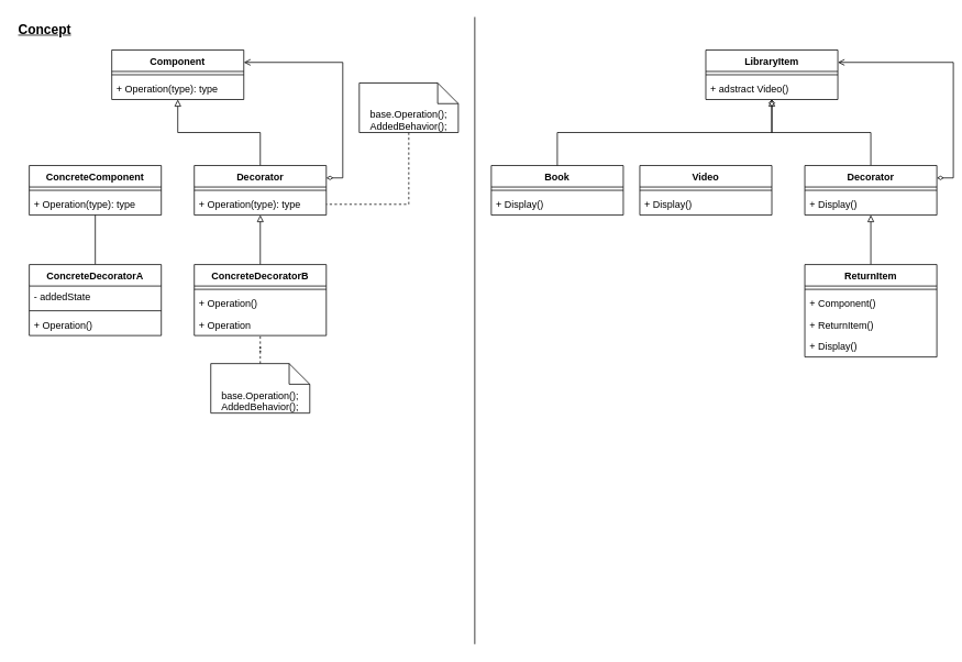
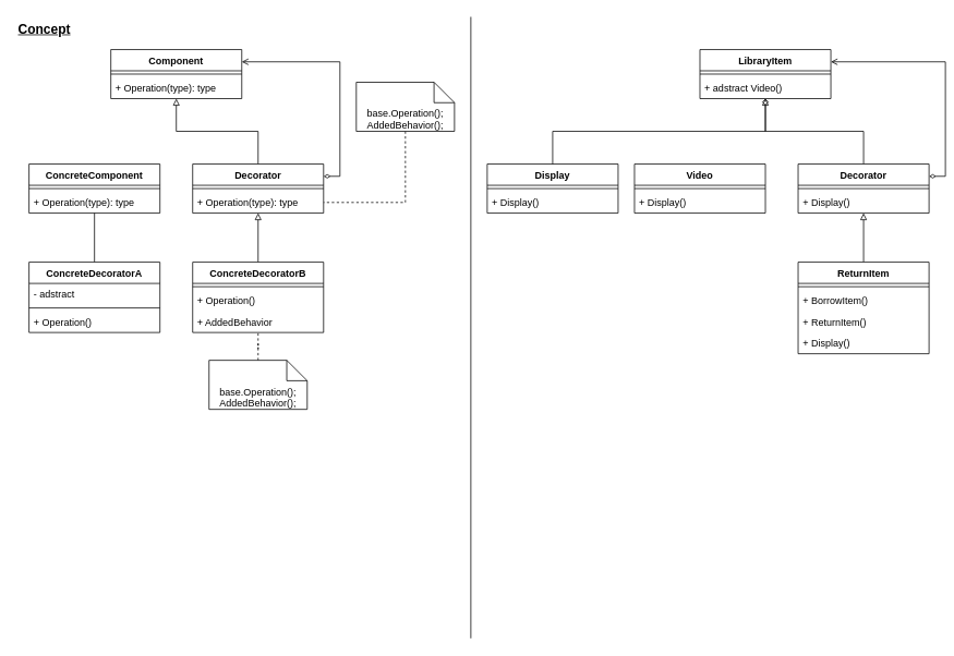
- <mxCell id="44" value="Book" style="swimlane;fontStyle=1;align=center;verticalAlign=top;childLayout=stackLayout;horizontal=1;startSize=26;horizontalStack=0;resizeParent=1;resizeParentMax=0;resizeLast=0;collapsible=1;marginBottom=0;" parent="1" vertex="1"><mxGeometry x="595" y="200" width="160" height="60" as="geometry" /></mxCell>
+ <mxCell id="44" value="Display" style="swimlane;fontStyle=1;align=center;verticalAlign=top;childLayout=stackLayout;horizontal=1;startSize=26;horizontalStack=0;resizeParent=1;resizeParentMax=0;resizeLast=0;collapsible=1;marginBottom=0;" parent="1" vertex="1"><mxGeometry x="595" y="200" width="160" height="60" as="geometry" /></mxCell>
- <mxCell id="12" value="- addedState" style="text;strokeColor=none;fillColor=none;align=left;verticalAlign=top;spacingLeft=4;spacingRight=4;overflow=hidden;rotatable=0;points=[[0,0.5],[1,0.5]];portConstraint=eastwest;" parent="11" vertex="1"><mxGeometry y="26" width="160" height="26" as="geometry" /></mxCell>
+ <mxCell id="12" value="- adstract" style="text;strokeColor=none;fillColor=none;align=left;verticalAlign=top;spacingLeft=4;spacingRight=4;overflow=hidden;rotatable=0;points=[[0,0.5],[1,0.5]];portConstraint=eastwest;" parent="11" vertex="1"><mxGeometry y="26" width="160" height="26" as="geometry" /></mxCell>
- <mxCell id="41" value="+ Component()" style="text;strokeColor=none;fillColor=none;align=left;verticalAlign=top;spacingLeft=4;spacingRight=4;overflow=hidden;rotatable=0;points=[[0,0.5],[1,0.5]];portConstraint=eastwest;" parent="39" vertex="1"><mxGeometry y="34" width="160" height="26" as="geometry" /></mxCell>
+ <mxCell id="41" value="+ BorrowItem()" style="text;strokeColor=none;fillColor=none;align=left;verticalAlign=top;spacingLeft=4;spacingRight=4;overflow=hidden;rotatable=0;points=[[0,0.5],[1,0.5]];portConstraint=eastwest;" parent="39" vertex="1"><mxGeometry y="34" width="160" height="26" as="geometry" /></mxCell>
- <mxCell id="22" value="+ Operation" style="text;strokeColor=none;fillColor=none;align=left;verticalAlign=top;spacingLeft=4;spacingRight=4;overflow=hidden;rotatable=0;points=[[0,0.5],[1,0.5]];portConstraint=eastwest;" parent="19" vertex="1"><mxGeometry y="60" width="160" height="26" as="geometry" /></mxCell>
+ <mxCell id="22" value="+ AddedBehavior" style="text;strokeColor=none;fillColor=none;align=left;verticalAlign=top;spacingLeft=4;spacingRight=4;overflow=hidden;rotatable=0;points=[[0,0.5],[1,0.5]];portConstraint=eastwest;" parent="19" vertex="1"><mxGeometry y="60" width="160" height="26" as="geometry" /></mxCell>
